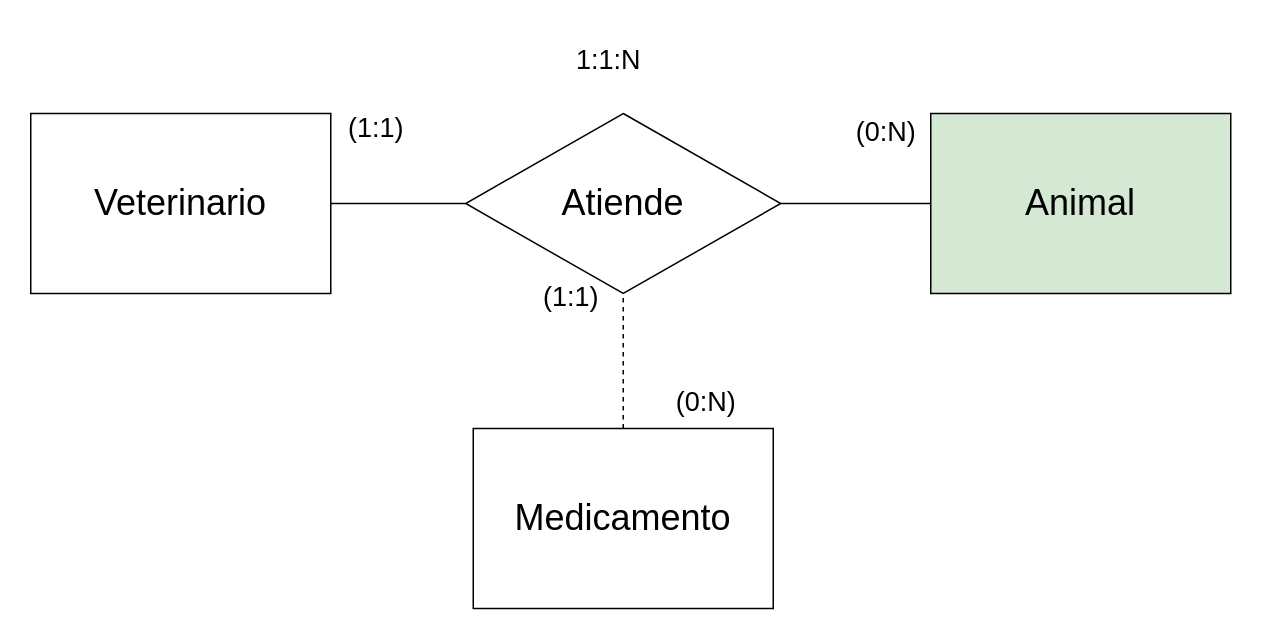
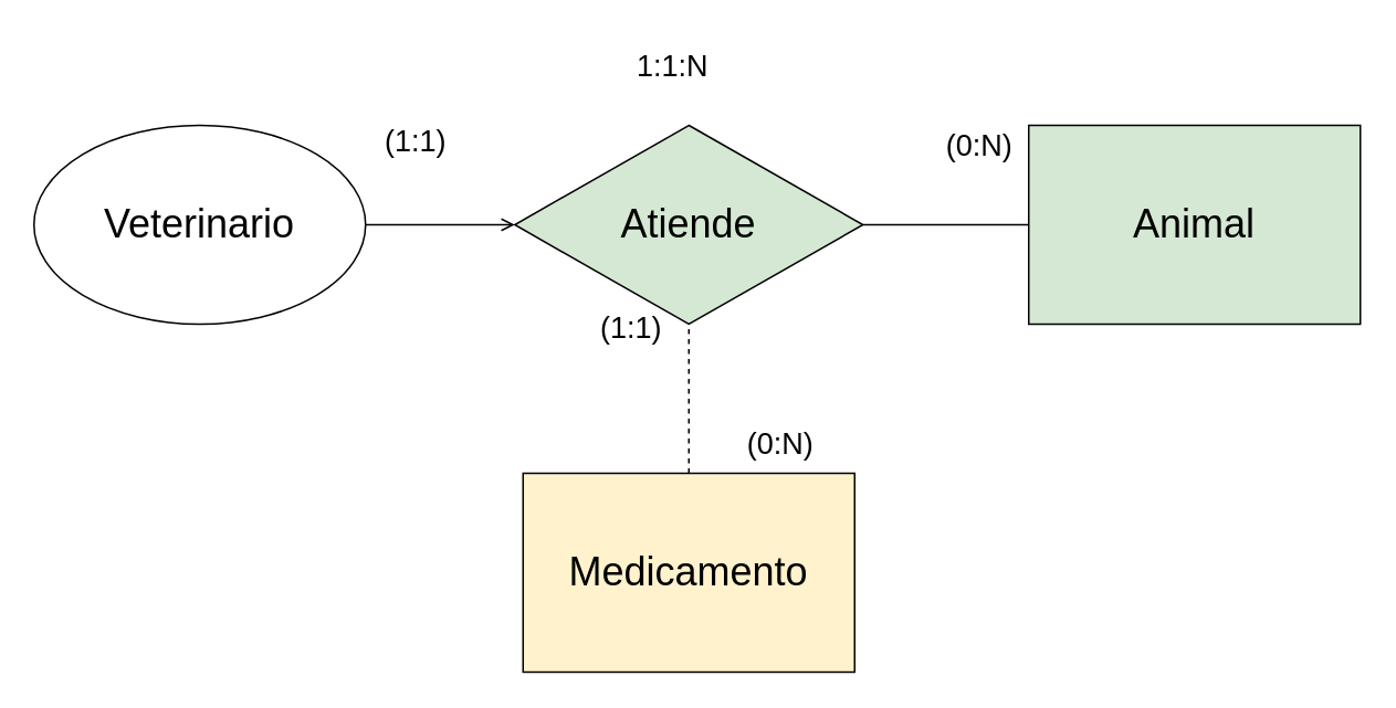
- <mxCell id="2" value="&lt;span style=&quot;font-size: 24px;&quot;&gt;Veterinario&lt;/span&gt;" style="rounded=0;whiteSpace=wrap;html=1;" parent="1" vertex="1"><mxGeometry x="20" y="75" width="200" height="120" as="geometry" /></mxCell>
+ <mxCell id="2" value="&lt;span style=&quot;font-size: 24px;&quot;&gt;Veterinario&lt;/span&gt;" style="ellipse;whiteSpace=wrap;html=1;" parent="1" vertex="1"><mxGeometry x="20" y="75" width="200" height="120" as="geometry" /></mxCell>
- <mxCell id="4" value="" style="endArrow=none;html=1;rounded=0;exitX=1;exitY=0.5;exitDx=0;exitDy=0;entryX=0;entryY=0.5;entryDx=0;entryDy=0;" parent="1" source="2" target="3" edge="1"><mxGeometry width="50" height="50" relative="1" as="geometry"><mxPoint x="380" y="185" as="sourcePoint" /><mxPoint x="300" y="135" as="targetPoint" /></mxGeometry></mxCell>
+ <mxCell id="4" value="" style="endArrow=open;html=1;rounded=0;exitX=1;exitY=0.5;exitDx=0;exitDy=0;entryX=0;entryY=0.5;entryDx=0;entryDy=0;" parent="1" source="2" target="3" edge="1"><mxGeometry width="50" height="50" relative="1" as="geometry"><mxPoint x="380" y="185" as="sourcePoint" /><mxPoint x="300" y="135" as="targetPoint" /></mxGeometry></mxCell>
- <mxCell id="3" value="&lt;font style=&quot;font-size: 24px;&quot;&gt;Atiende&lt;/font&gt;" style="rhombus;whiteSpace=wrap;html=1;" parent="1" vertex="1"><mxGeometry x="310" y="75" width="210" height="120" as="geometry" /></mxCell>
+ <mxCell id="3" value="&lt;font style=&quot;font-size: 24px;&quot;&gt;Atiende&lt;/font&gt;" style="rhombus;whiteSpace=wrap;html=1;fillColor=#d5e8d4;" parent="1" vertex="1"><mxGeometry x="310" y="75" width="210" height="120" as="geometry" /></mxCell>
- <mxCell id="11" value="&lt;span style=&quot;font-size: 24px;&quot;&gt;Medicamento&lt;/span&gt;" style="rounded=0;whiteSpace=wrap;html=1;" vertex="1" parent="1"><mxGeometry x="315" y="285" width="200" height="120" as="geometry" /></mxCell>
+ <mxCell id="11" value="&lt;span style=&quot;font-size: 24px;&quot;&gt;Medicamento&lt;/span&gt;" style="rounded=0;whiteSpace=wrap;html=1;fillColor=#fff2cc;" vertex="1" parent="1"><mxGeometry x="315" y="285" width="200" height="120" as="geometry" /></mxCell>
